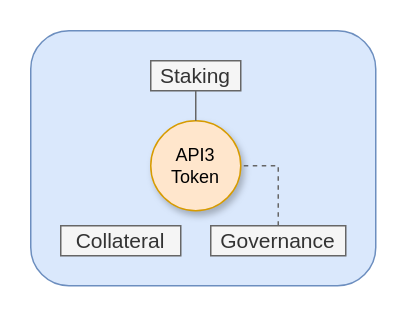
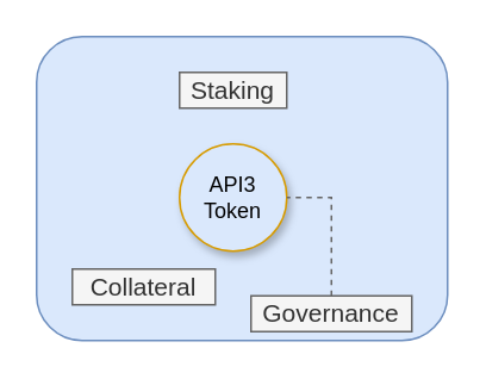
- <mxCell id="4" style="edgeStyle=orthogonalEdgeStyle;rounded=0;orthogonalLoop=1;jettySize=auto;html=1;exitX=0.5;exitY=1;exitDx=0;exitDy=0;entryX=0.5;entryY=0;entryDx=0;entryDy=0;fillColor=#f5f5f5;strokeColor=#666666;endArrow=none;endFill=0;" parent="1" source="5" target="3" edge="1"><mxGeometry relative="1" as="geometry" /></mxCell>
- <mxCell id="3" value="API3&lt;br&gt;Token" style="ellipse;whiteSpace=wrap;html=1;aspect=fixed;fillColor=#ffe6cc;strokeColor=#d79b00;shadow=1;" parent="1" vertex="1"><mxGeometry x="100" y="80" width="60" height="60" as="geometry" /></mxCell>
+ <mxCell id="3" value="API3&lt;br&gt;Token" style="ellipse;whiteSpace=wrap;html=1;aspect=fixed;fillColor=#dae8fc;strokeColor=#d79b00;shadow=1;" parent="1" vertex="1"><mxGeometry x="100" y="80" width="60" height="60" as="geometry" /></mxCell>
- <mxCell id="7" value="&lt;font style=&quot;font-size: 14px&quot;&gt;Governance&lt;br&gt;&lt;/font&gt;" style="text;html=1;strokeColor=#666666;fillColor=#f5f5f5;align=center;verticalAlign=middle;whiteSpace=wrap;rounded=0;fontColor=#333333;" parent="1" vertex="1"><mxGeometry x="140" y="150" width="90" height="20" as="geometry" /></mxCell>
+ <mxCell id="7" value="&lt;font style=&quot;font-size: 14px&quot;&gt;Governance&lt;br&gt;&lt;/font&gt;" style="text;html=1;strokeColor=#666666;fillColor=#f5f5f5;align=center;verticalAlign=middle;whiteSpace=wrap;rounded=0;fontColor=#333333;" parent="1" vertex="1"><mxGeometry x="140" y="165" width="90" height="20" as="geometry" /></mxCell>
